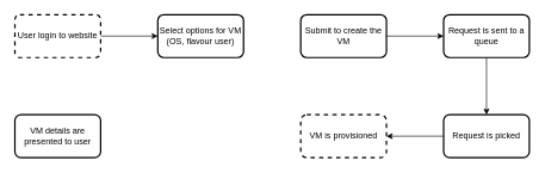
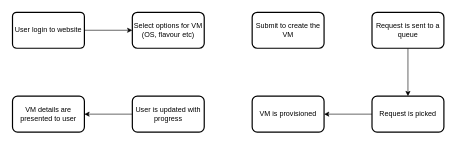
- <mxCell id="3" value="User login to website" style="rounded=1;whiteSpace=wrap;html=1;absoluteArcSize=1;arcSize=14;strokeWidth=2;dashed=1;" vertex="1" parent="1"><mxGeometry x="20" y="20" width="120" height="60" as="geometry" /></mxCell>
+ <mxCell id="3" value="User login to website" style="rounded=1;whiteSpace=wrap;html=1;absoluteArcSize=1;arcSize=14;strokeWidth=2;" vertex="1" parent="1"><mxGeometry x="20" y="20" width="120" height="60" as="geometry" /></mxCell>
- <mxCell id="4" value="Select options for VM (OS, flavour user)" style="whiteSpace=wrap;html=1;rounded=1;arcSize=14;strokeWidth=2;" vertex="1" parent="1"><mxGeometry x="220" y="20" width="120" height="60" as="geometry" /></mxCell>
+ <mxCell id="4" value="Select options for VM (OS, flavour etc)" style="whiteSpace=wrap;html=1;rounded=1;arcSize=14;strokeWidth=2;" vertex="1" parent="1"><mxGeometry x="220" y="20" width="120" height="60" as="geometry" /></mxCell>
- <mxCell id="5" value="" style="edgeStyle=orthogonalEdgeStyle;rounded=0;orthogonalLoop=1;jettySize=auto;html=1;" edge="1" parent="1" source="6" target="8"><mxGeometry relative="1" as="geometry" /></mxCell>
+ <mxCell id="12" value="" style="edgeStyle=orthogonalEdgeStyle;rounded=0;orthogonalLoop=1;jettySize=auto;html=1;" edge="1" parent="1" source="13" target="14"><mxGeometry relative="1" as="geometry" /></mxCell>
+ <mxCell id="13" value="User is updated with progress" style="whiteSpace=wrap;html=1;rounded=1;arcSize=14;strokeWidth=2;" vertex="1" parent="1"><mxGeometry x="220" y="160" width="120" height="60" as="geometry" /></mxCell>
- <mxCell id="11" value="VM is provisioned" style="whiteSpace=wrap;html=1;rounded=1;arcSize=14;strokeWidth=2;dashed=1;" vertex="1" parent="1"><mxGeometry x="420" y="160" width="120" height="60" as="geometry" /></mxCell>
+ <mxCell id="11" value="VM is provisioned" style="whiteSpace=wrap;html=1;rounded=1;arcSize=14;strokeWidth=2;" vertex="1" parent="1"><mxGeometry x="420" y="160" width="120" height="60" as="geometry" /></mxCell>
